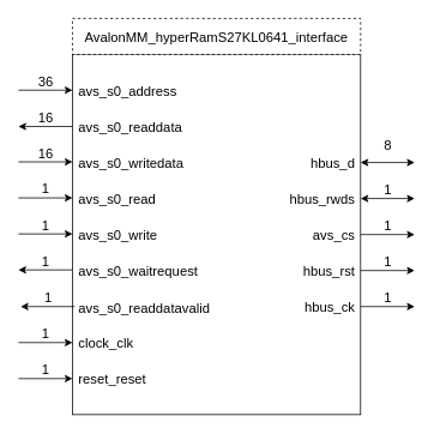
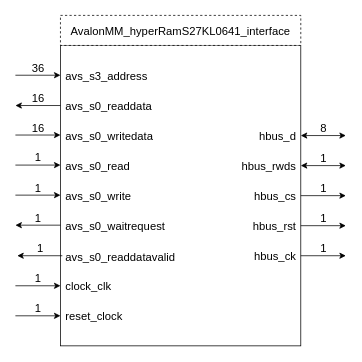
- <mxCell id="3" value="&lt;font style=&quot;font-size: 15px;&quot;&gt;avs_s0_&lt;font style=&quot;font-size: 15px;&quot;&gt;address&lt;/font&gt;&lt;/font&gt;" style="text;html=1;align=left;verticalAlign=middle;resizable=0;points=[];autosize=1;strokeColor=none;fillColor=none;" parent="1" vertex="1"><mxGeometry x="85" y="85" width="130" height="30" as="geometry" /></mxCell>
+ <mxCell id="3" value="&lt;font style=&quot;font-size: 15px;&quot;&gt;avs_s3_&lt;font style=&quot;font-size: 15px;&quot;&gt;address&lt;/font&gt;&lt;/font&gt;" style="text;html=1;align=left;verticalAlign=middle;resizable=0;points=[];autosize=1;strokeColor=none;fillColor=none;" parent="1" vertex="1"><mxGeometry x="85" y="85" width="130" height="30" as="geometry" /></mxCell>
- <mxCell id="34" value="8" style="text;html=1;align=center;verticalAlign=middle;resizable=0;points=[];autosize=1;strokeColor=none;fillColor=none;fontSize=15;" parent="1" vertex="1"><mxGeometry x="420" y="150" width="20" height="20" as="geometry" /></mxCell>
+ <mxCell id="34" value="8" style="text;html=1;align=center;verticalAlign=middle;resizable=0;points=[];autosize=1;strokeColor=none;fillColor=none;fontSize=15;" parent="1" vertex="1"><mxGeometry x="420" y="160" width="20" height="20" as="geometry" /></mxCell>
- <mxCell id="11" value="avs_cs" style="text;html=1;align=right;verticalAlign=middle;resizable=0;points=[];autosize=1;strokeColor=none;fillColor=none;fontSize=15;" parent="1" vertex="1"><mxGeometry x="325" y="250" width="70" height="20" as="geometry" /></mxCell>
+ <mxCell id="11" value="hbus_cs" style="text;html=1;align=right;verticalAlign=middle;resizable=0;points=[];autosize=1;strokeColor=none;fillColor=none;fontSize=15;" parent="1" vertex="1"><mxGeometry x="325" y="250" width="70" height="20" as="geometry" /></mxCell>
- <mxCell id="40" value="reset_reset" style="text;html=1;align=left;verticalAlign=middle;resizable=0;points=[];autosize=1;strokeColor=none;fillColor=none;fontSize=15;" parent="1" vertex="1"><mxGeometry x="85" y="405" width="100" height="30" as="geometry" /></mxCell>
+ <mxCell id="40" value="reset_clock" style="text;html=1;align=left;verticalAlign=middle;resizable=0;points=[];autosize=1;strokeColor=none;fillColor=none;fontSize=15;" parent="1" vertex="1"><mxGeometry x="85" y="405" width="100" height="30" as="geometry" /></mxCell>
